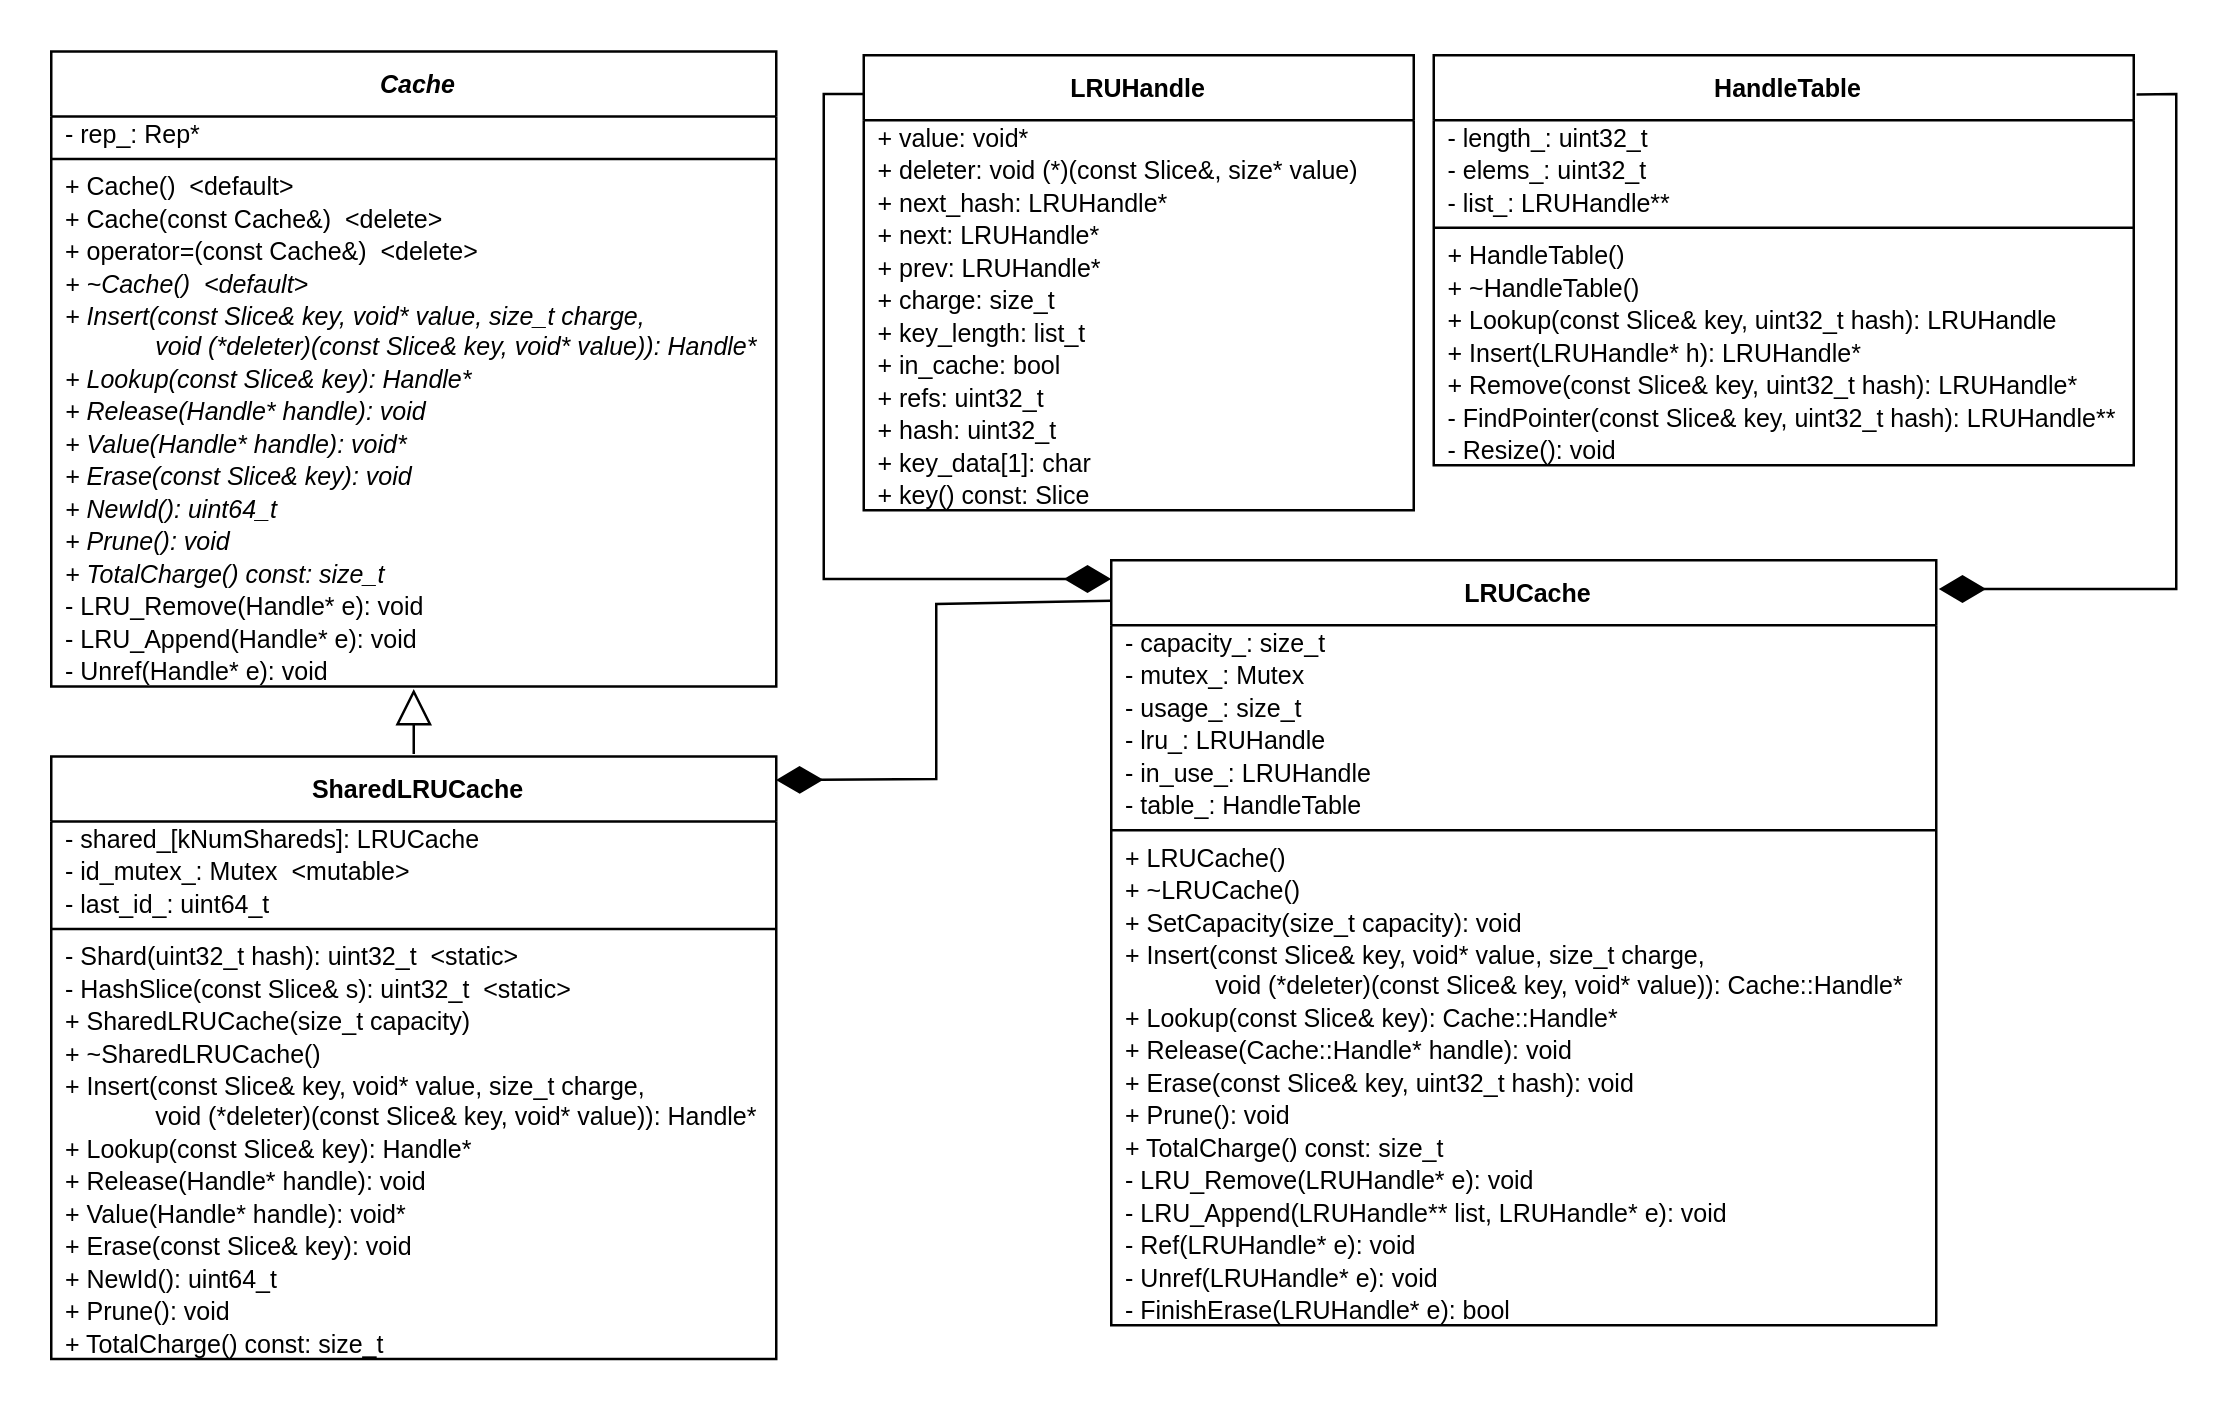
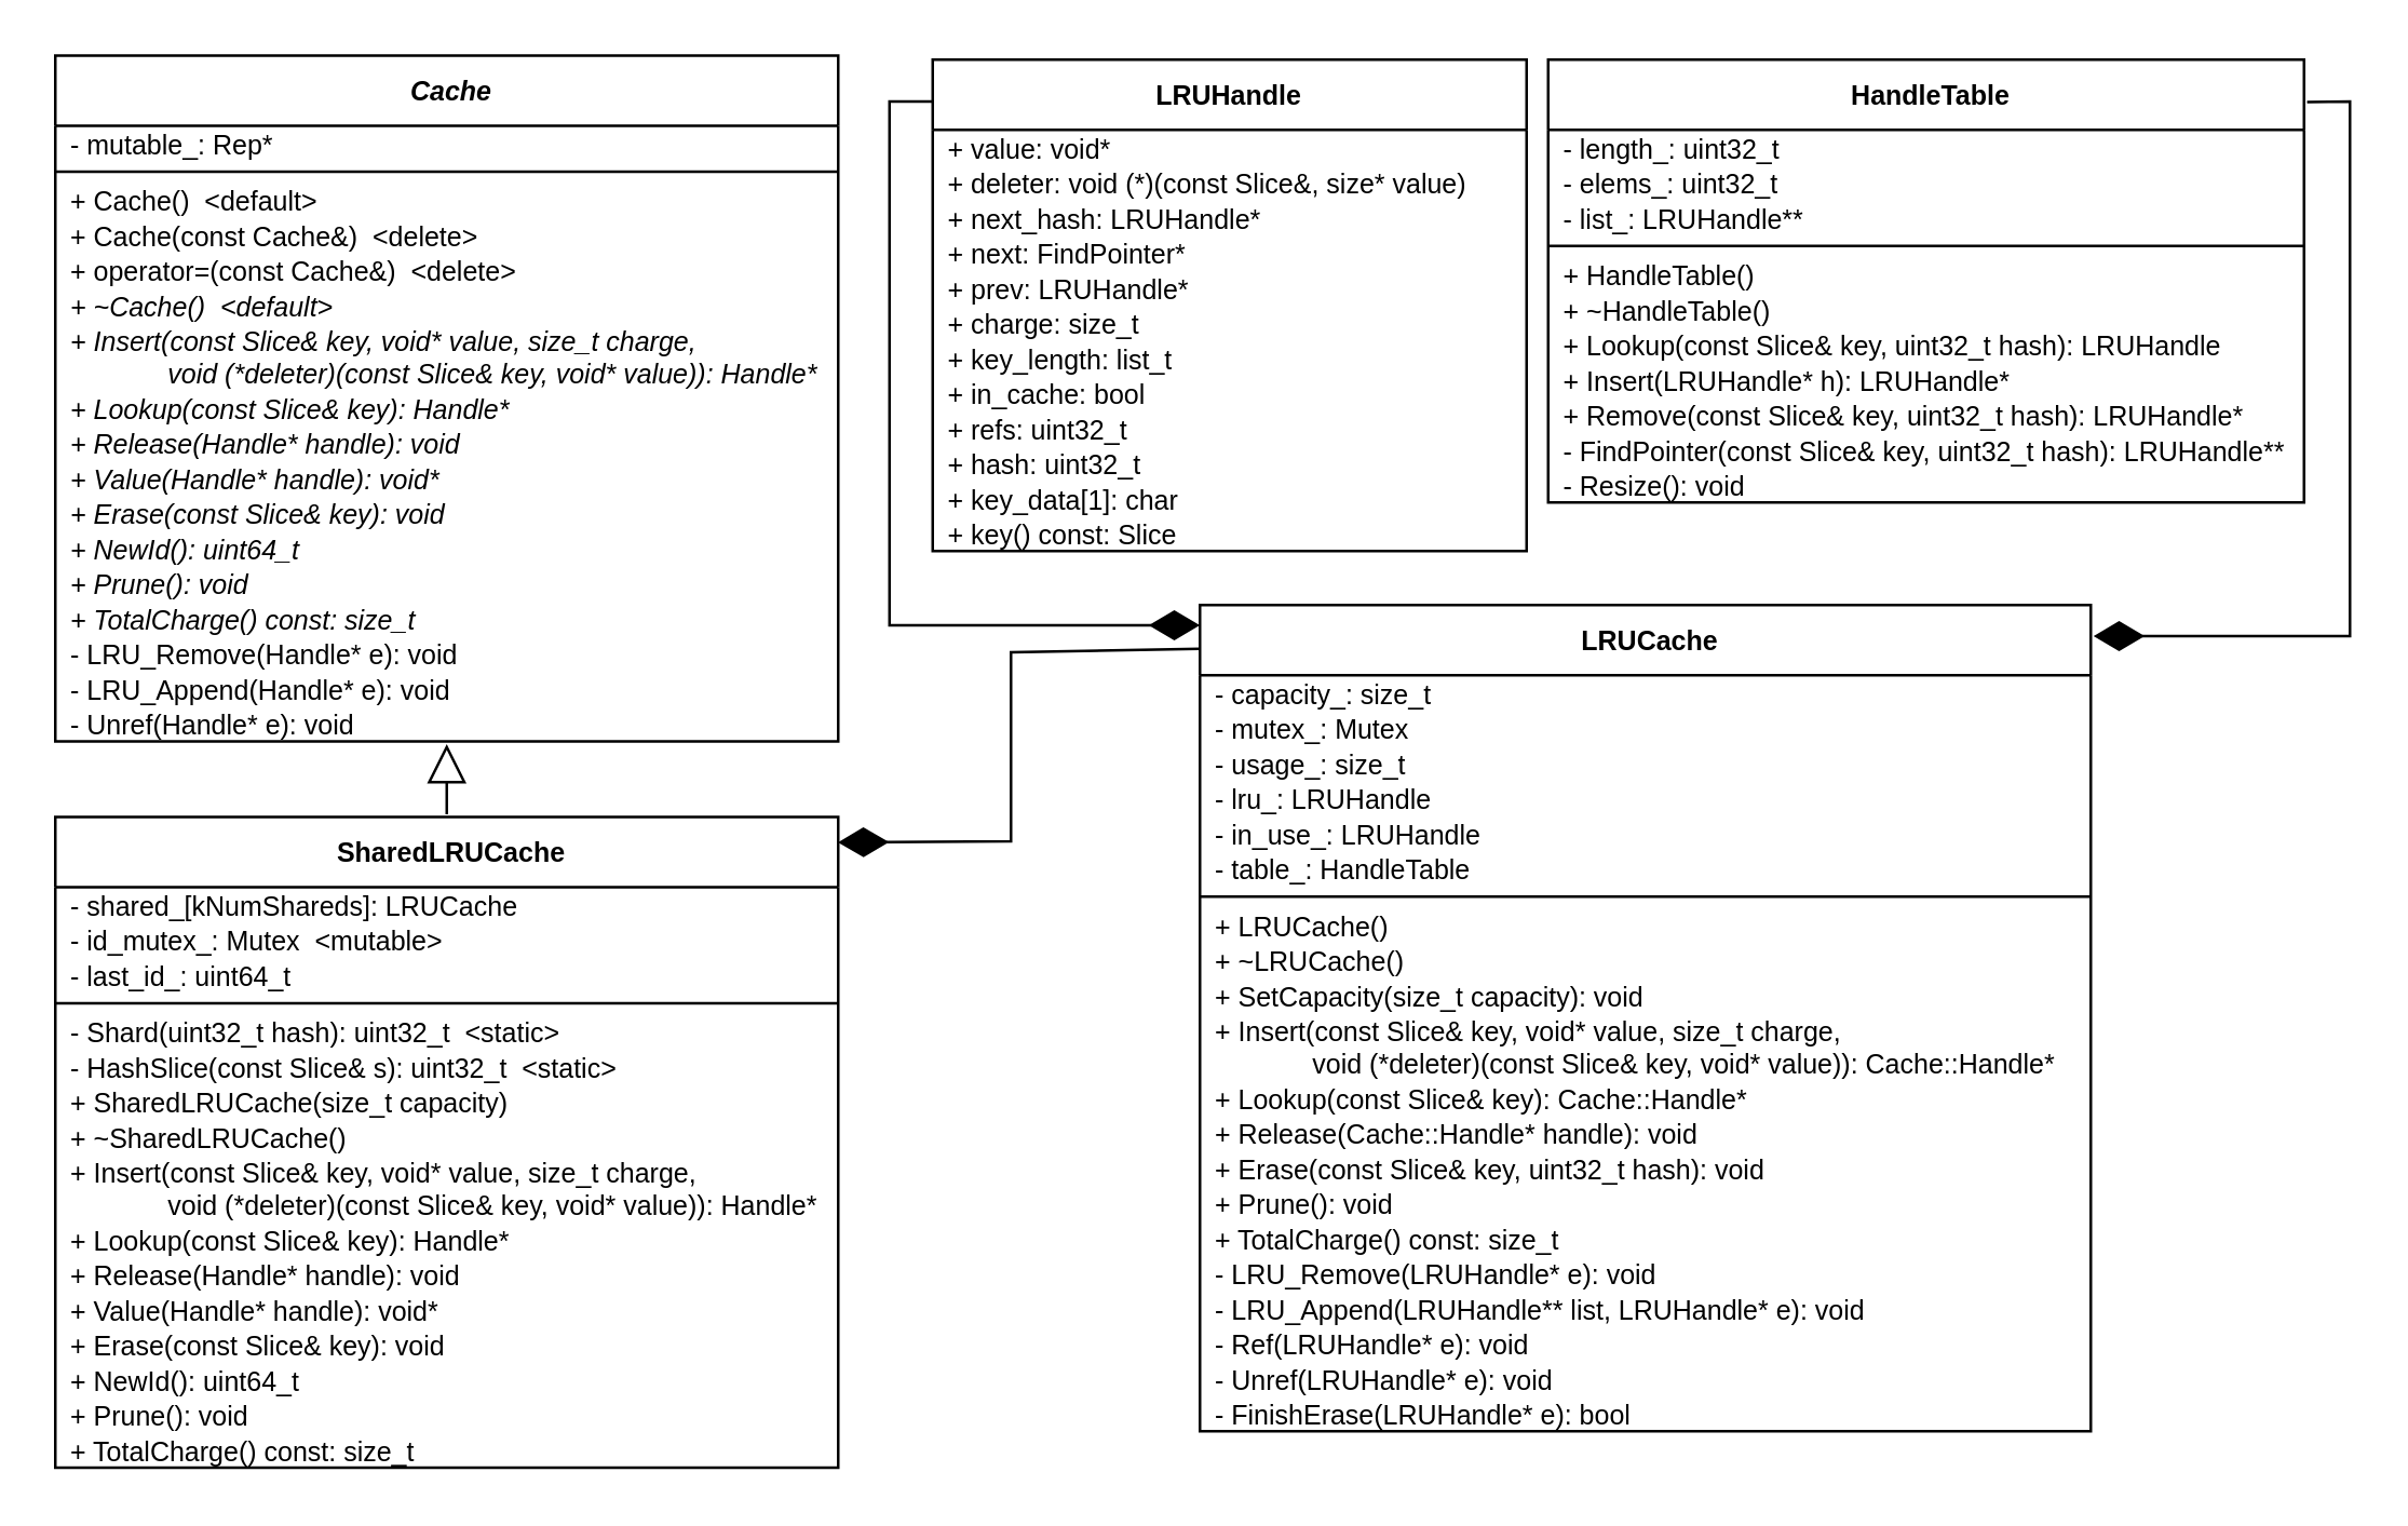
- <mxCell id="3" value="- rep_: Rep*" style="text;strokeColor=none;fillColor=none;align=left;verticalAlign=middle;spacingLeft=4;spacingRight=4;overflow=hidden;rotatable=0;points=[[0,0.5],[1,0.5]];portConstraint=eastwest;fontSize=10;" parent="2" vertex="1"><mxGeometry y="26" width="290" height="13" as="geometry" /></mxCell>
+ <mxCell id="3" value="- mutable_: Rep*" style="text;strokeColor=none;fillColor=none;align=left;verticalAlign=middle;spacingLeft=4;spacingRight=4;overflow=hidden;rotatable=0;points=[[0,0.5],[1,0.5]];portConstraint=eastwest;fontSize=10;" parent="2" vertex="1"><mxGeometry y="26" width="290" height="13" as="geometry" /></mxCell>
- <mxCell id="24" value="+ next: LRUHandle*" style="text;strokeColor=none;fillColor=none;align=left;verticalAlign=middle;spacingLeft=4;spacingRight=4;overflow=hidden;rotatable=0;points=[[0,0.5],[1,0.5]];portConstraint=eastwest;fontSize=10;" parent="20" vertex="1"><mxGeometry y="65" width="220" height="13" as="geometry" /></mxCell>
+ <mxCell id="24" value="+ next: FindPointer*" style="text;strokeColor=none;fillColor=none;align=left;verticalAlign=middle;spacingLeft=4;spacingRight=4;overflow=hidden;rotatable=0;points=[[0,0.5],[1,0.5]];portConstraint=eastwest;fontSize=10;" parent="20" vertex="1"><mxGeometry y="65" width="220" height="13" as="geometry" /></mxCell>
